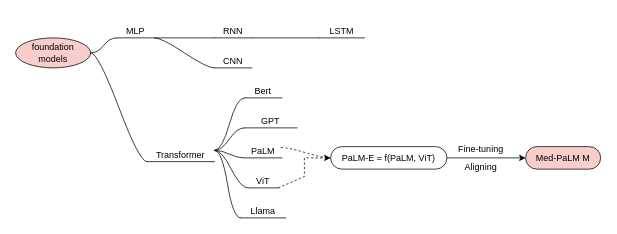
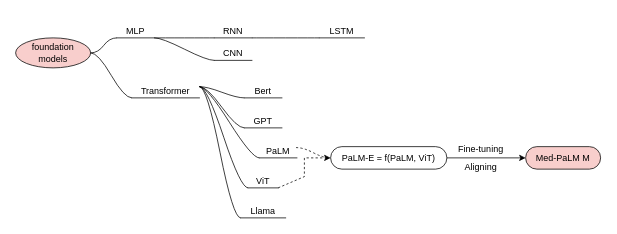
- <mxCell id="10" value="CNN" style="whiteSpace=wrap;html=1;shape=partialRectangle;top=0;left=0;bottom=1;right=0;points=[[0,1],[1,1]];strokeColor=#000000;fillColor=none;align=center;verticalAlign=bottom;routingCenterY=0.5;snapToPoint=1;collapsible=0;container=1;recursiveResize=0;autosize=1;" parent="1" vertex="1"><mxGeometry x="285" y="60" width="50" height="30" as="geometry" /></mxCell>
+ <mxCell id="10" value="CNN" style="whiteSpace=wrap;html=1;shape=partialRectangle;top=0;left=0;bottom=1;right=0;points=[[0,1],[1,1]];strokeColor=#000000;fillColor=none;align=center;verticalAlign=bottom;routingCenterY=0.5;snapToPoint=1;collapsible=0;container=1;recursiveResize=0;autosize=1;" parent="1" vertex="1"><mxGeometry x="285" y="60" width="50" height="20" as="geometry" /></mxCell>
- <mxCell id="16" value="GPT&lt;br&gt;" style="whiteSpace=wrap;html=1;shape=partialRectangle;top=0;left=0;bottom=1;right=0;points=[[0,1],[1,1]];strokeColor=#000000;fillColor=none;align=center;verticalAlign=bottom;routingCenterY=0.5;snapToPoint=1;collapsible=0;container=1;recursiveResize=0;autosize=1;" parent="1" vertex="1"><mxGeometry x="325" y="140" width="70" height="30" as="geometry" /></mxCell>
+ <mxCell id="16" value="GPT&lt;br&gt;" style="whiteSpace=wrap;html=1;shape=partialRectangle;top=0;left=0;bottom=1;right=0;points=[[0,1],[1,1]];strokeColor=#000000;fillColor=none;align=center;verticalAlign=bottom;routingCenterY=0.5;snapToPoint=1;collapsible=0;container=1;recursiveResize=0;autosize=1;" parent="1" vertex="1"><mxGeometry x="325" y="140" width="50" height="30" as="geometry" /></mxCell>
- <mxCell id="18" value="PaLM" style="whiteSpace=wrap;html=1;shape=partialRectangle;top=0;left=0;bottom=1;right=0;points=[[0,1],[1,1]];strokeColor=#000000;fillColor=none;align=center;verticalAlign=bottom;routingCenterY=0.5;snapToPoint=1;collapsible=0;container=1;recursiveResize=0;autosize=1;" parent="1" vertex="1"><mxGeometry x="325" y="180" width="50" height="30" as="geometry" /></mxCell>
+ <mxCell id="18" value="PaLM" style="whiteSpace=wrap;html=1;shape=partialRectangle;top=0;left=0;bottom=1;right=0;points=[[0,1],[1,1]];strokeColor=#000000;fillColor=none;align=center;verticalAlign=bottom;routingCenterY=0.5;snapToPoint=1;collapsible=0;container=1;recursiveResize=0;autosize=1;" parent="1" vertex="1"><mxGeometry x="345" y="180" width="50" height="30" as="geometry" /></mxCell>
- <mxCell id="12" value="Transformer" style="whiteSpace=wrap;html=1;shape=partialRectangle;top=0;left=0;bottom=1;right=0;points=[[0,1],[1,1]];strokeColor=#000000;fillColor=none;align=center;verticalAlign=bottom;routingCenterY=0.5;snapToPoint=1;collapsible=0;container=1;recursiveResize=0;autosize=1;" parent="1" vertex="1"><mxGeometry x="195" y="185" width="90" height="30" as="geometry" /></mxCell>
+ <mxCell id="12" value="Transformer" style="whiteSpace=wrap;html=1;shape=partialRectangle;top=0;left=0;bottom=1;right=0;points=[[0,1],[1,1]];strokeColor=#000000;fillColor=none;align=center;verticalAlign=bottom;routingCenterY=0.5;snapToPoint=1;collapsible=0;container=1;recursiveResize=0;autosize=1;" parent="1" vertex="1"><mxGeometry x="175" y="100" width="90" height="30" as="geometry" /></mxCell>
